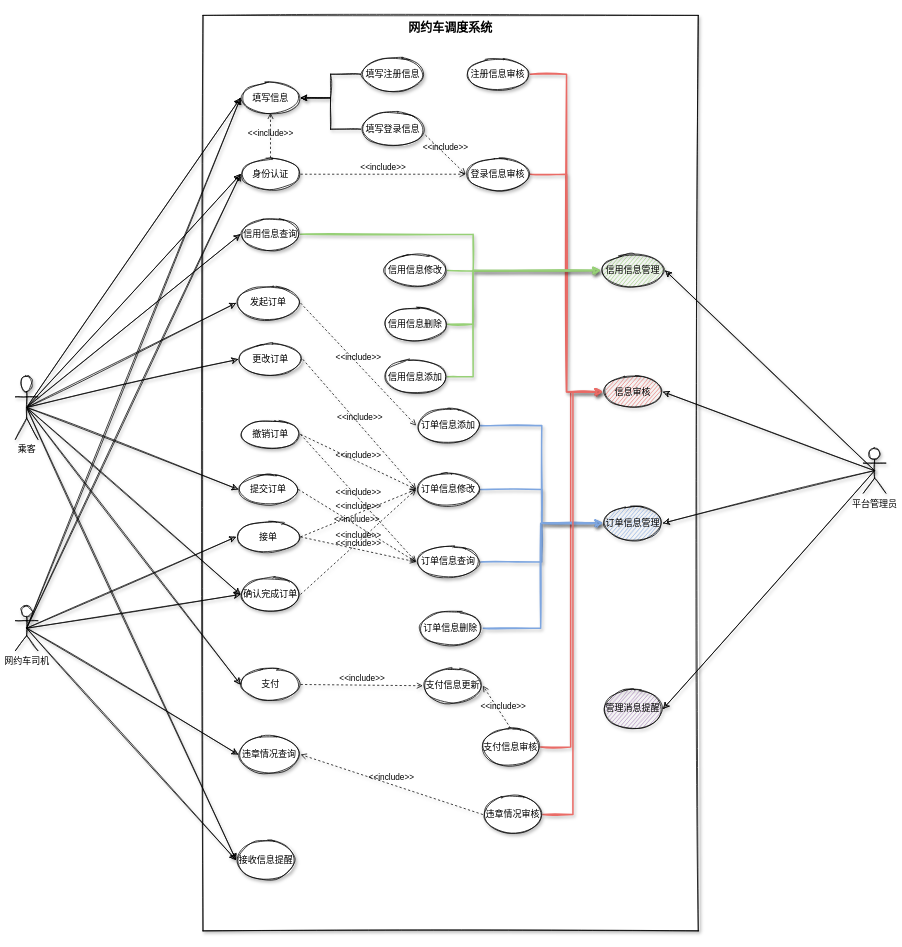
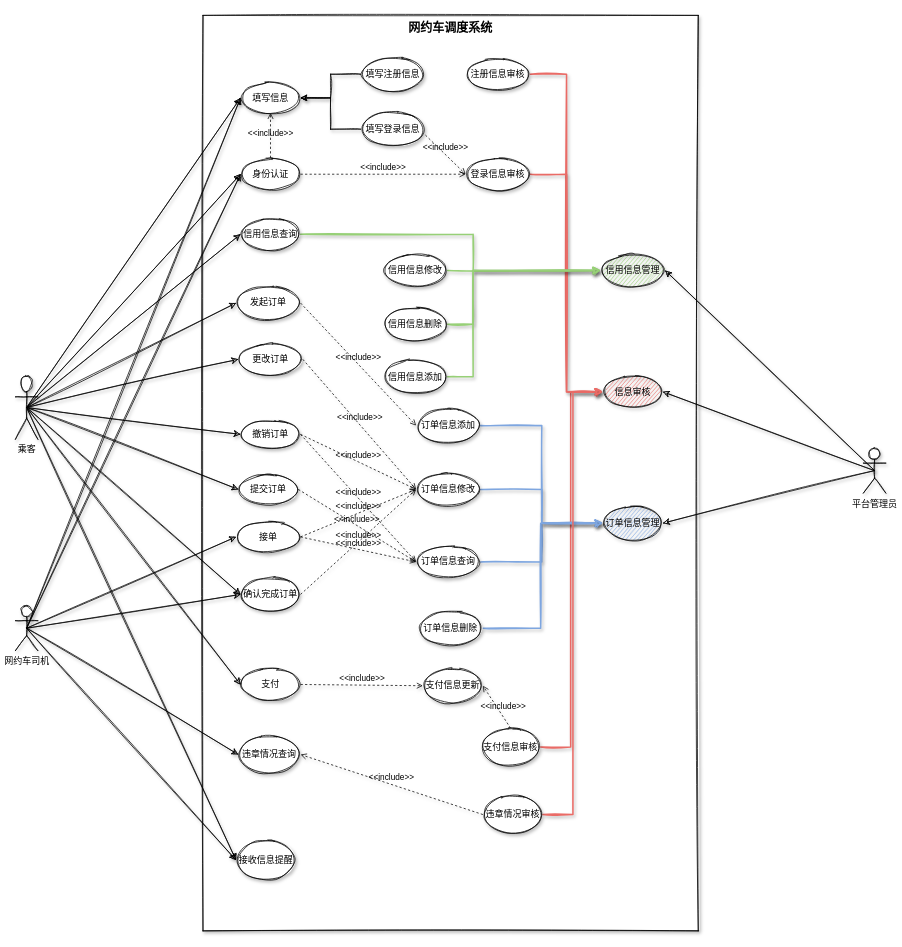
+ <mxCell id="8" style="edgeStyle=none;rounded=0;sketch=1;orthogonalLoop=1;jettySize=auto;html=1;exitX=0.5;exitY=0.5;exitDx=0;exitDy=0;exitPerimeter=0;entryX=0;entryY=0.5;entryDx=0;entryDy=0;shadow=1;strokeColor=#000000;" edge="1" parent="1" source="13" target="35"><mxGeometry relative="1" as="geometry" /></mxCell>
- <mxCell id="24" style="edgeStyle=none;rounded=0;sketch=1;orthogonalLoop=1;jettySize=auto;html=1;exitX=0.5;exitY=0.5;exitDx=0;exitDy=0;exitPerimeter=0;entryX=1;entryY=0.5;entryDx=0;entryDy=0;shadow=1;strokeColor=#000000;strokeWidth=1;" edge="1" parent="1" source="25" target="83"><mxGeometry relative="1" as="geometry" /></mxCell>
- <mxCell id="83" value="管理消息提醒" style="ellipse;whiteSpace=wrap;html=1;rounded=1;shadow=1;sketch=1;fillColor=#A680B8;" vertex="1" parent="1"><mxGeometry x="803" y="918.67" width="80" height="51.33" as="geometry" /></mxCell>
